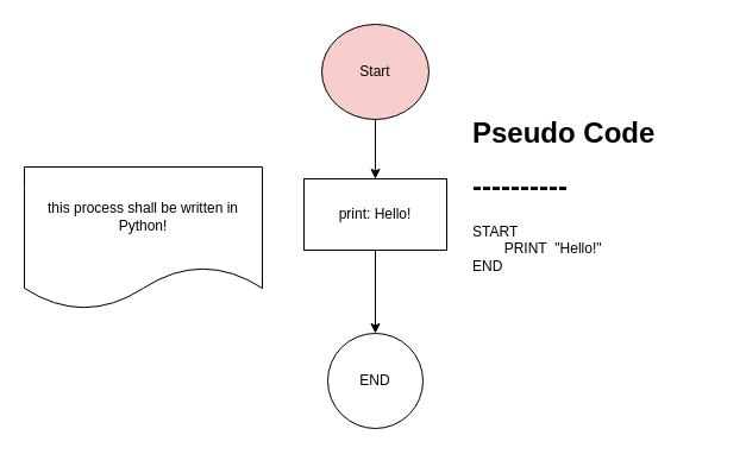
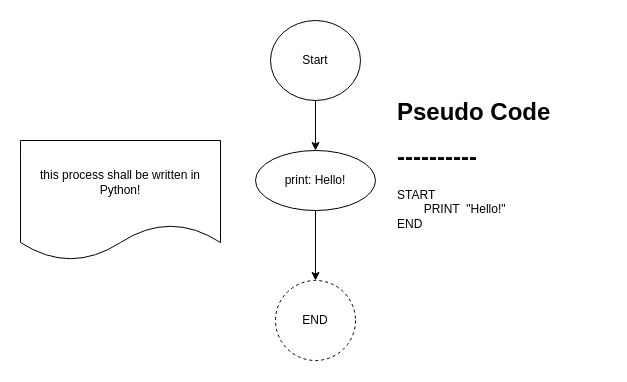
- <mxCell id="3" value="Start" style="ellipse;whiteSpace=wrap;html=1;fillColor=#f8cecc;" vertex="1" parent="1"><mxGeometry x="270" y="20" width="90" height="80" as="geometry" /></mxCell>
+ <mxCell id="3" value="Start" style="ellipse;whiteSpace=wrap;html=1;" vertex="1" parent="1"><mxGeometry x="270" y="20" width="90" height="80" as="geometry" /></mxCell>
- <mxCell id="5" value="print: Hello!" style="whiteSpace=wrap;html=1;" vertex="1" parent="1"><mxGeometry x="255" y="150" width="120" height="60" as="geometry" /></mxCell>
+ <mxCell id="5" value="print: Hello!" style="ellipse;whiteSpace=wrap;html=1;" vertex="1" parent="1"><mxGeometry x="255" y="150" width="120" height="60" as="geometry" /></mxCell>
- <mxCell id="6" value="END" style="ellipse;whiteSpace=wrap;html=1;" vertex="1" parent="1"><mxGeometry x="275" y="280" width="80" height="80" as="geometry" /></mxCell>
+ <mxCell id="6" value="END" style="ellipse;whiteSpace=wrap;html=1;dashed=1;" vertex="1" parent="1"><mxGeometry x="275" y="280" width="80" height="80" as="geometry" /></mxCell>
